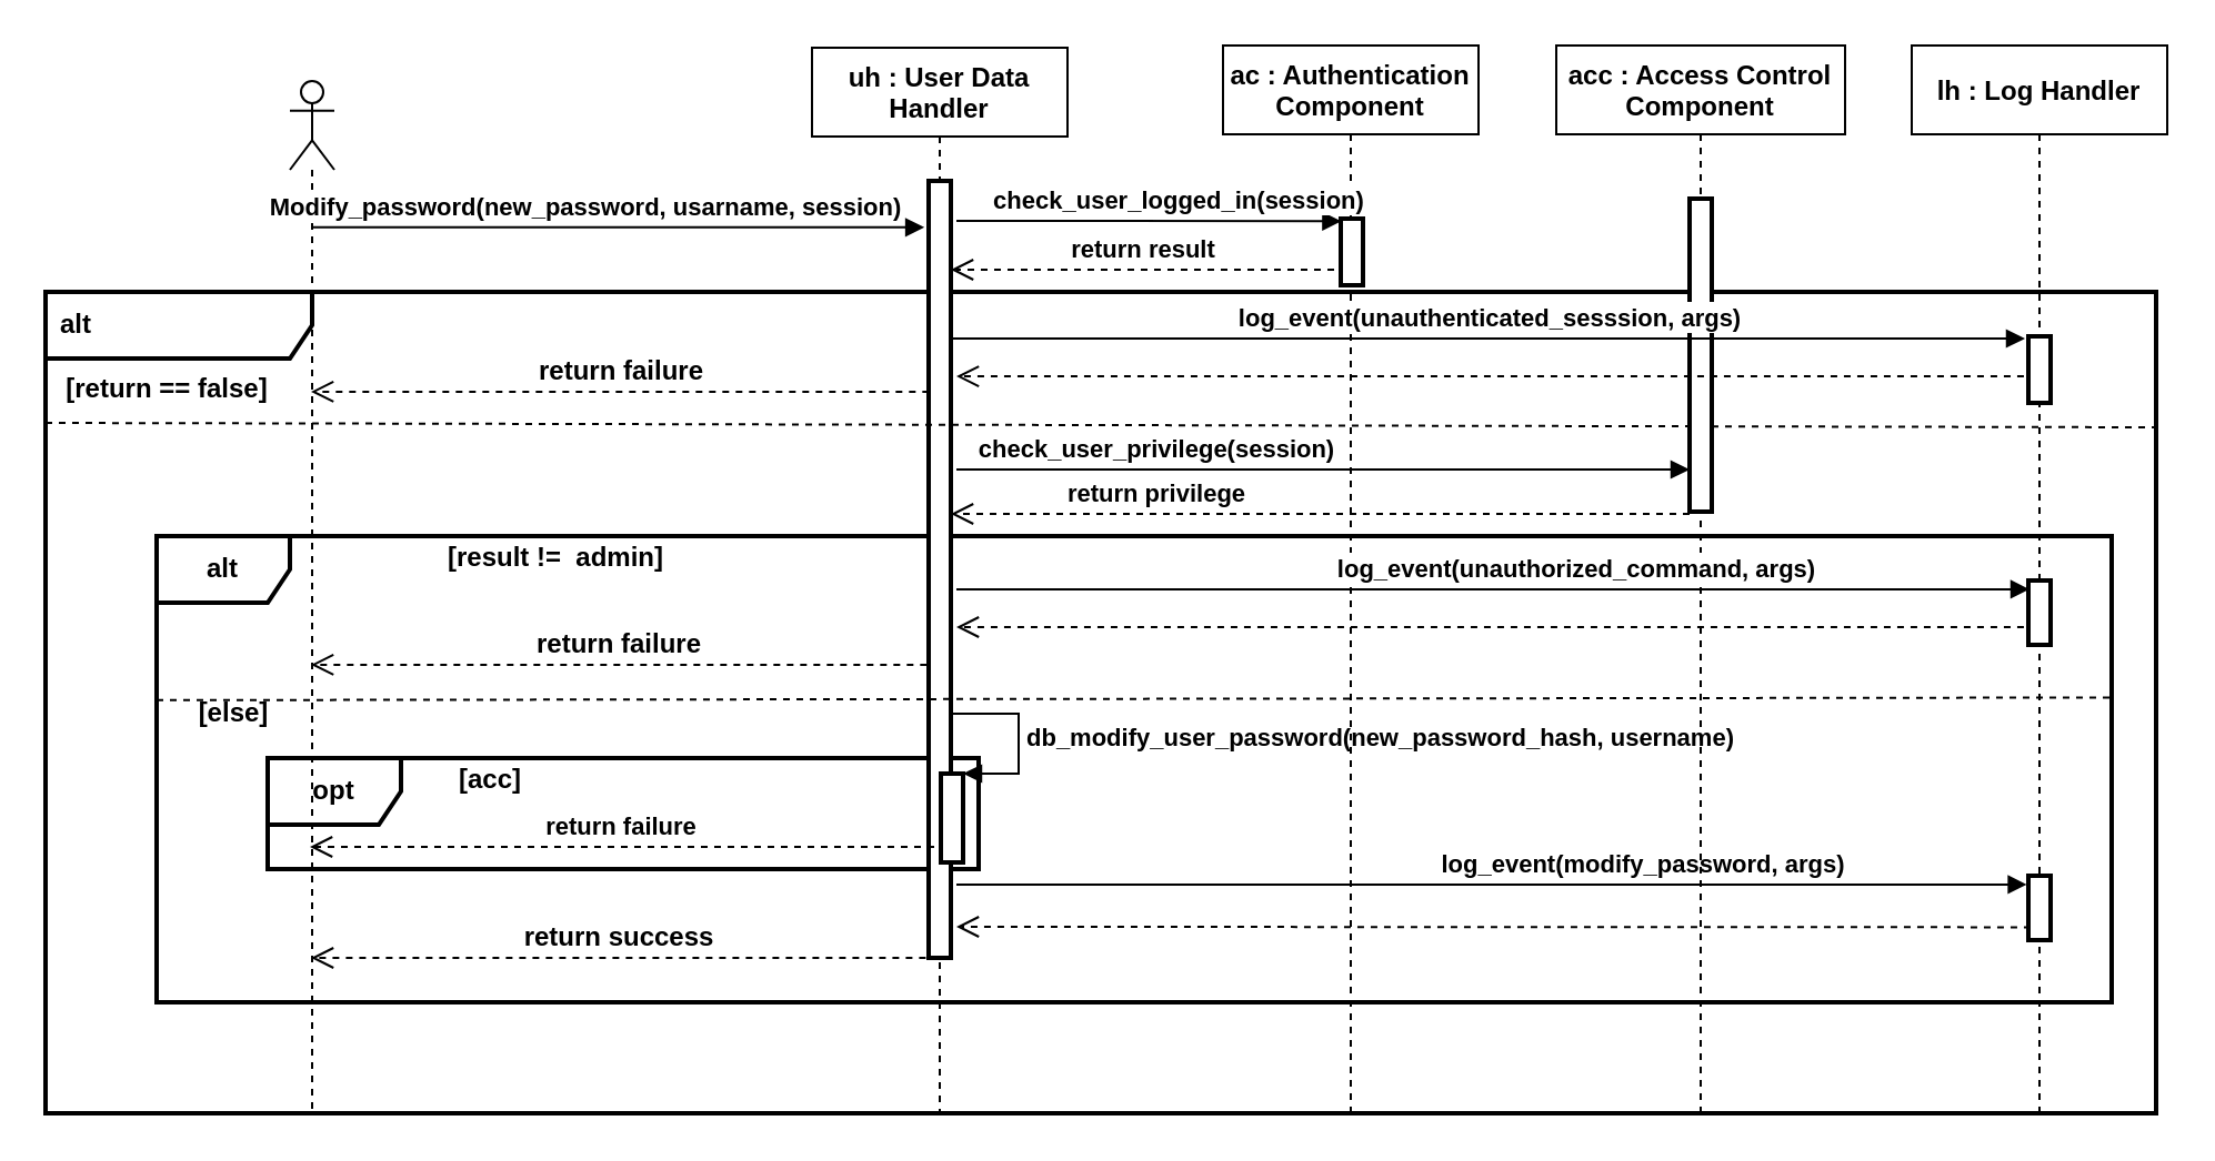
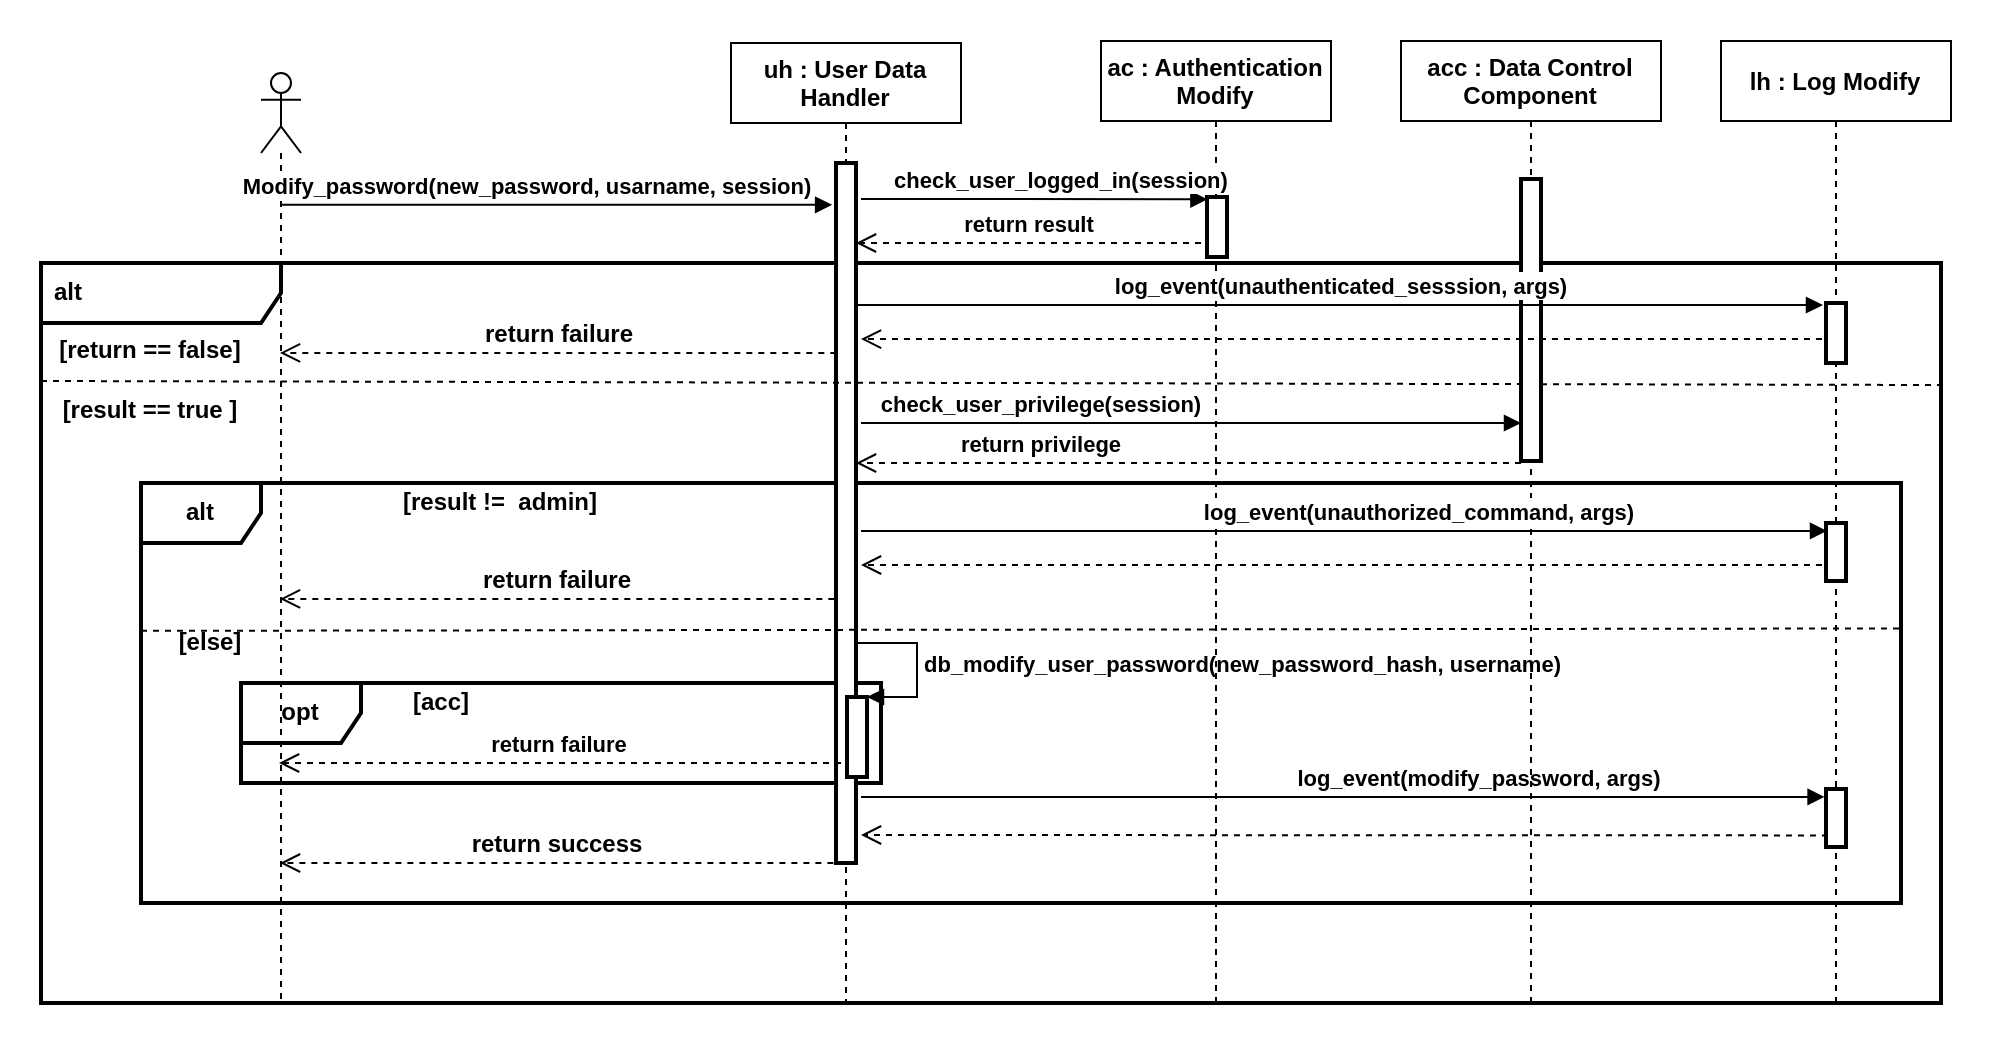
- <mxCell id="13" value="ac : Authentication&#10; Component" style="shape=umlLifeline;perimeter=lifelinePerimeter;container=1;collapsible=0;recursiveResize=0;rounded=0;shadow=0;strokeWidth=1;fontStyle=1" parent="1" vertex="1"><mxGeometry x="550" y="20" width="115" height="481" as="geometry" /></mxCell>
+ <mxCell id="13" value="ac : Authentication&#10; Modify" style="shape=umlLifeline;perimeter=lifelinePerimeter;container=1;collapsible=0;recursiveResize=0;rounded=0;shadow=0;strokeWidth=1;fontStyle=1" parent="1" vertex="1"><mxGeometry x="550" y="20" width="115" height="481" as="geometry" /></mxCell>
- <mxCell id="32" value="acc : Access Control&#10;Component" style="shape=umlLifeline;perimeter=lifelinePerimeter;container=1;collapsible=0;recursiveResize=0;rounded=0;shadow=0;strokeWidth=1;fontStyle=1" parent="1" vertex="1"><mxGeometry x="700" y="20" width="130" height="481" as="geometry" /></mxCell>
+ <mxCell id="32" value="acc : Data Control&#10;Component" style="shape=umlLifeline;perimeter=lifelinePerimeter;container=1;collapsible=0;recursiveResize=0;rounded=0;shadow=0;strokeWidth=1;fontStyle=1" parent="1" vertex="1"><mxGeometry x="700" y="20" width="130" height="481" as="geometry" /></mxCell>
- <mxCell id="26" value="lh : Log Handler" style="shape=umlLifeline;perimeter=lifelinePerimeter;container=1;collapsible=0;recursiveResize=0;rounded=0;shadow=0;strokeWidth=1;fontStyle=1" parent="1" vertex="1"><mxGeometry x="860" y="20" width="115" height="481" as="geometry" /></mxCell>
+ <mxCell id="26" value="lh : Log Modify" style="shape=umlLifeline;perimeter=lifelinePerimeter;container=1;collapsible=0;recursiveResize=0;rounded=0;shadow=0;strokeWidth=1;fontStyle=1" parent="1" vertex="1"><mxGeometry x="860" y="20" width="115" height="481" as="geometry" /></mxCell>
+ <mxCell id="18" value="&lt;b&gt;[result == true ]&lt;br&gt;&lt;/b&gt;" style="text;html=1;strokeColor=none;fillColor=none;align=center;verticalAlign=middle;whiteSpace=wrap;rounded=0;" parent="1" vertex="1"><mxGeometry x="20" y="190" width="110" height="30" as="geometry" /></mxCell>
